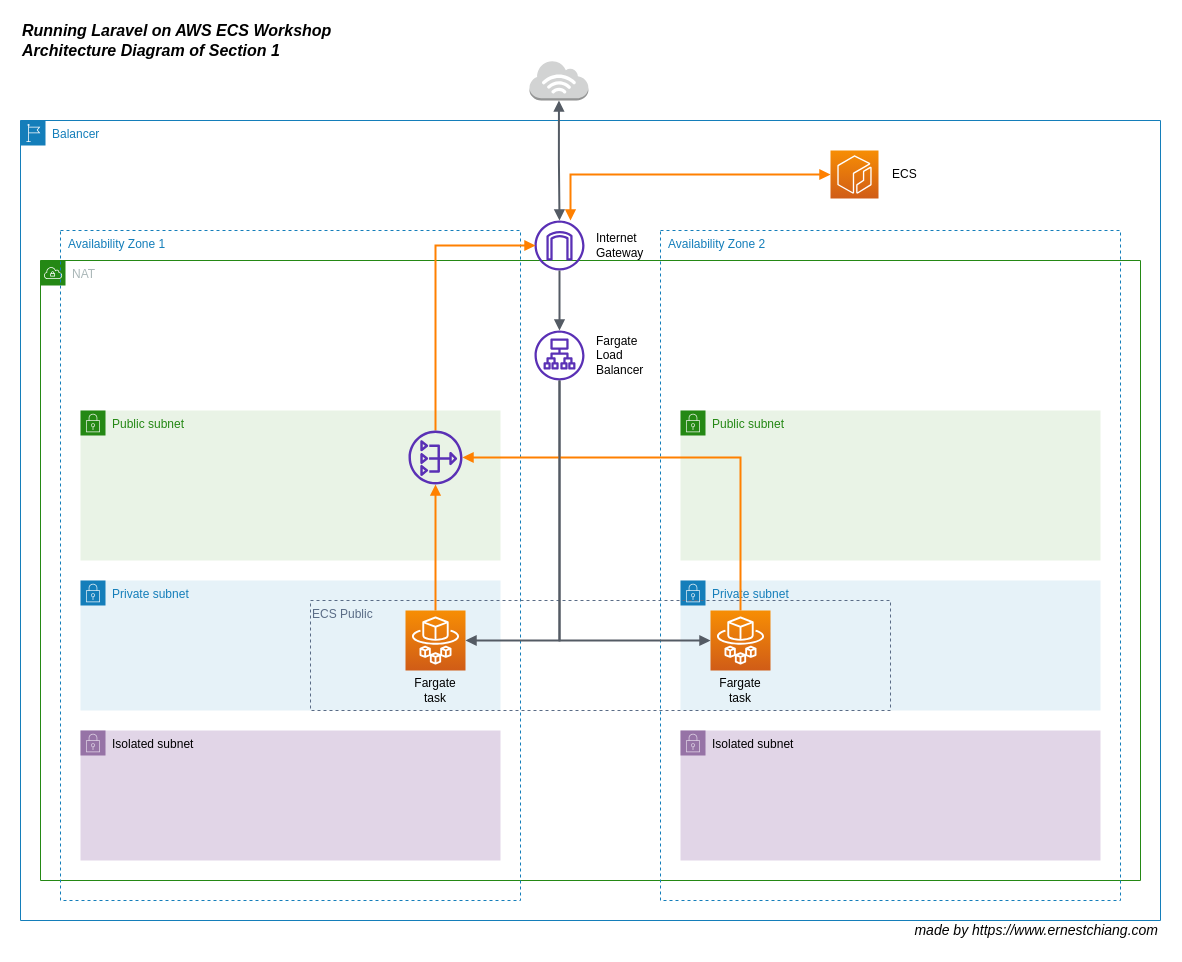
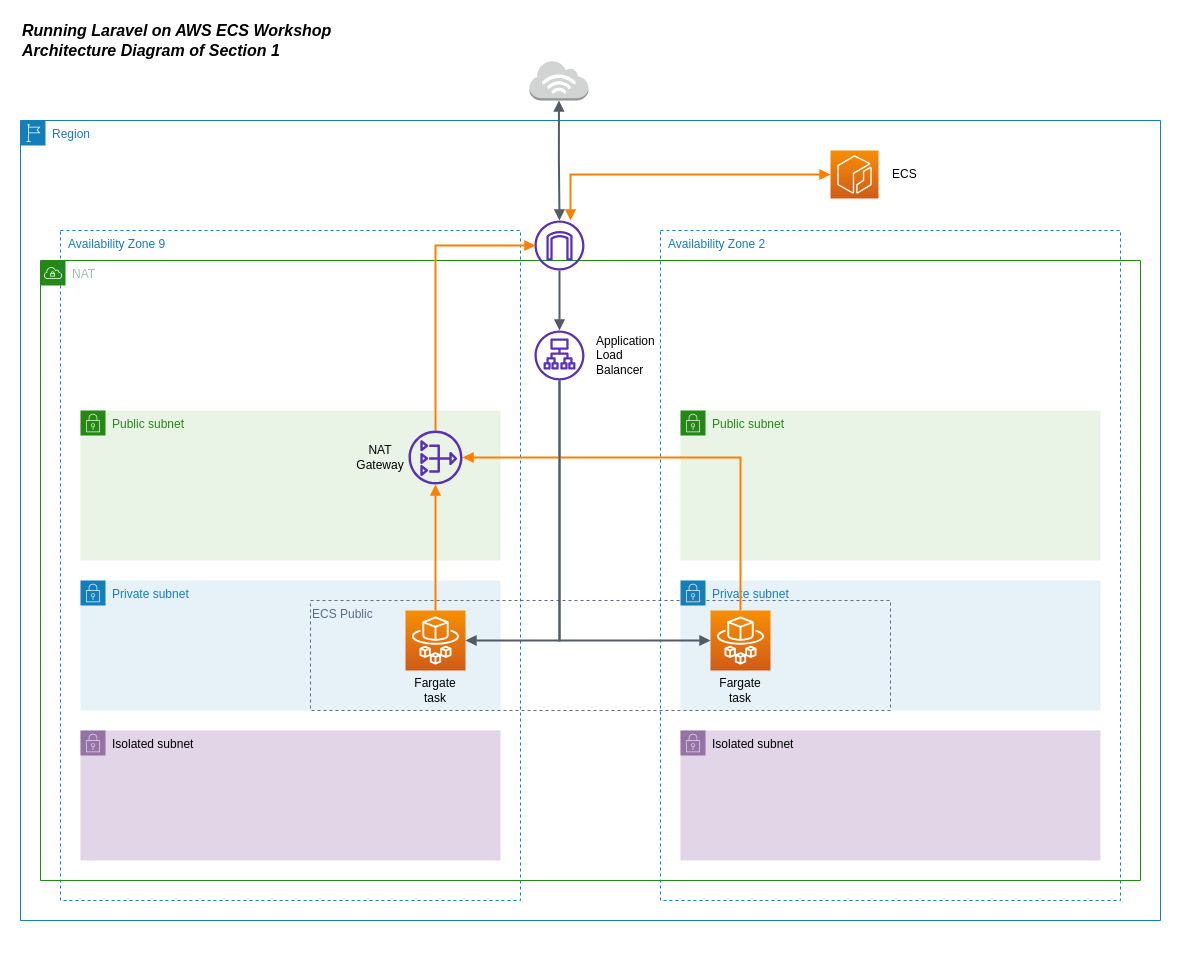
- <mxCell id="4" value="Balancer" style="points=[[0,0],[0.25,0],[0.5,0],[0.75,0],[1,0],[1,0.25],[1,0.5],[1,0.75],[1,1],[0.75,1],[0.5,1],[0.25,1],[0,1],[0,0.75],[0,0.5],[0,0.25]];outlineConnect=0;gradientColor=none;html=1;whiteSpace=wrap;fontSize=12;fontStyle=0;shape=mxgraph.aws4.group;grIcon=mxgraph.aws4.group_region;strokeColor=#147EBA;fillColor=none;verticalAlign=top;align=left;spacingLeft=30;fontColor=#147EBA;dashed=0;" parent="1" vertex="1"><mxGeometry x="20" y="120" width="1140" height="800" as="geometry" /></mxCell>
+ <mxCell id="4" value="Region" style="points=[[0,0],[0.25,0],[0.5,0],[0.75,0],[1,0],[1,0.25],[1,0.5],[1,0.75],[1,1],[0.75,1],[0.5,1],[0.25,1],[0,1],[0,0.75],[0,0.5],[0,0.25]];outlineConnect=0;gradientColor=none;html=1;whiteSpace=wrap;fontSize=12;fontStyle=0;shape=mxgraph.aws4.group;grIcon=mxgraph.aws4.group_region;strokeColor=#147EBA;fillColor=none;verticalAlign=top;align=left;spacingLeft=30;fontColor=#147EBA;dashed=0;" parent="1" vertex="1"><mxGeometry x="20" y="120" width="1140" height="800" as="geometry" /></mxCell>
- <mxCell id="6" value="  Availability Zone 1" style="fillColor=none;strokeColor=#147EBA;dashed=1;verticalAlign=top;fontStyle=0;fontColor=#147EBA;align=left;" parent="1" vertex="1"><mxGeometry x="60" y="230" width="460" height="670" as="geometry" /></mxCell>
+ <mxCell id="6" value="  Availability Zone 9" style="fillColor=none;strokeColor=#147EBA;dashed=1;verticalAlign=top;fontStyle=0;fontColor=#147EBA;align=left;" parent="1" vertex="1"><mxGeometry x="60" y="230" width="460" height="670" as="geometry" /></mxCell>
- <mxCell id="11" value="Internet Gateway" style="text;html=1;strokeColor=none;fillColor=none;align=left;verticalAlign=middle;whiteSpace=wrap;rounded=0;shadow=0;labelBackgroundColor=none;sketch=0;" parent="9" vertex="1"><mxGeometry x="60" y="15" width="40" height="20" as="geometry" /></mxCell>
- <mxCell id="14" value="Fargate Load&lt;br&gt;&lt;div&gt;&lt;span&gt;Balancer&lt;/span&gt;&lt;/div&gt;" style="text;html=1;strokeColor=none;fillColor=none;align=left;verticalAlign=middle;whiteSpace=wrap;rounded=0;shadow=0;labelBackgroundColor=none;sketch=0;" parent="12" vertex="1"><mxGeometry x="60" y="15" width="40" height="20" as="geometry" /></mxCell>
+ <mxCell id="14" value="Application Load&lt;br&gt;&lt;div&gt;&lt;span&gt;Balancer&lt;/span&gt;&lt;/div&gt;" style="text;html=1;strokeColor=none;fillColor=none;align=left;verticalAlign=middle;whiteSpace=wrap;rounded=0;shadow=0;labelBackgroundColor=none;sketch=0;" parent="12" vertex="1"><mxGeometry x="60" y="15" width="40" height="20" as="geometry" /></mxCell>
+ <mxCell id="35" value="NAT Gateway" style="text;html=1;strokeColor=none;fillColor=none;align=center;verticalAlign=middle;whiteSpace=wrap;rounded=0;shadow=0;labelBackgroundColor=none;sketch=0;" vertex="1" parent="33"><mxGeometry y="17" width="40" height="20" as="geometry" /></mxCell>
- <mxCell id="23" value="made by https://www.ernestchiang.com" style="text;html=1;strokeColor=none;fillColor=none;align=right;verticalAlign=middle;whiteSpace=wrap;rounded=0;shadow=0;labelBackgroundColor=none;sketch=0;fontStyle=2;fontSize=14;" parent="1" vertex="1"><mxGeometry x="900" y="920" width="260" height="20" as="geometry" /></mxCell>
